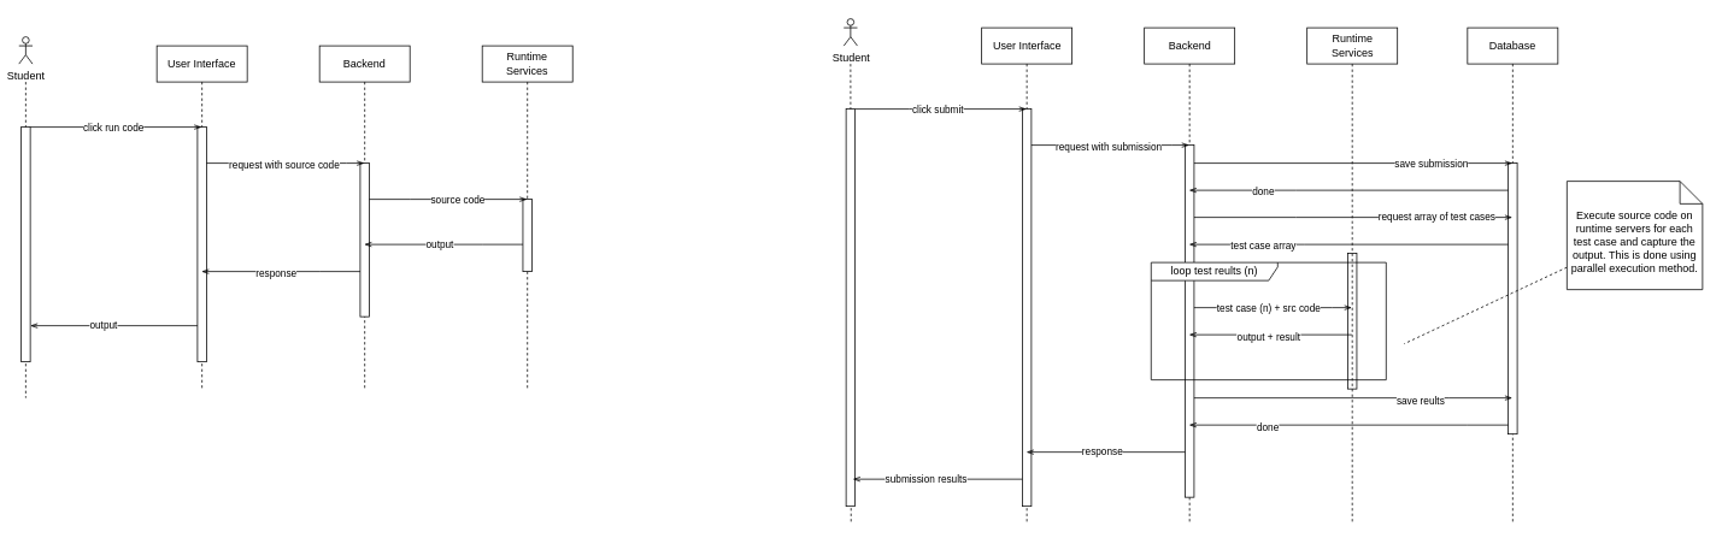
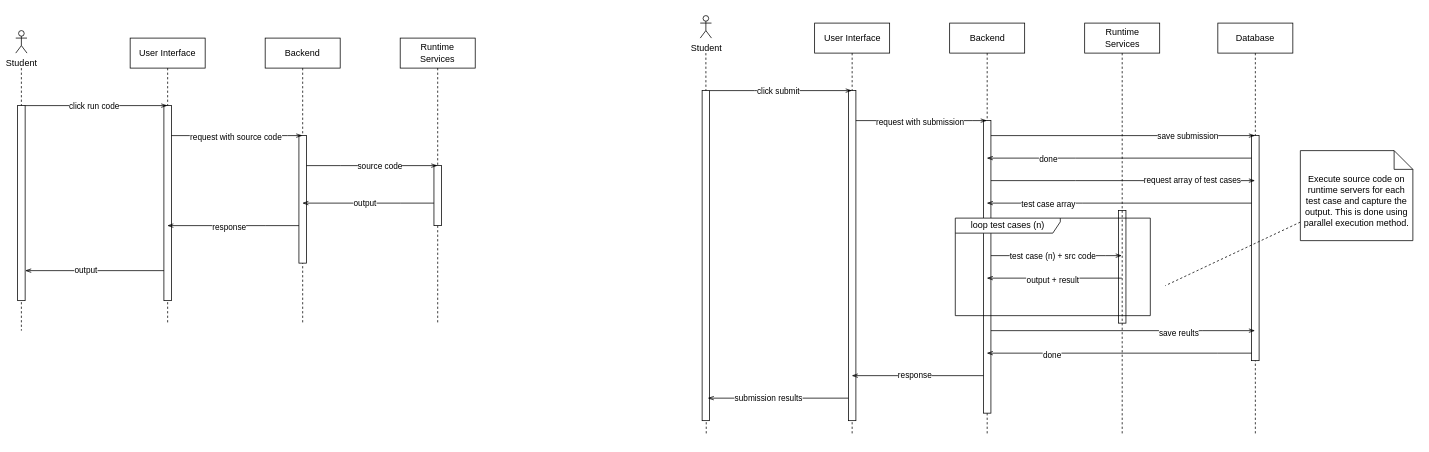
- <mxCell id="59" value="loop test reults (n)" style="shape=umlFrame;whiteSpace=wrap;html=1;width=140;height=20;" parent="1" vertex="1"><mxGeometry x="1273" y="290" width="260" height="130" as="geometry" /></mxCell>
+ <mxCell id="59" value="loop test cases (n)" style="shape=umlFrame;whiteSpace=wrap;html=1;width=140;height=20;" parent="1" vertex="1"><mxGeometry x="1273" y="290" width="260" height="130" as="geometry" /></mxCell>
